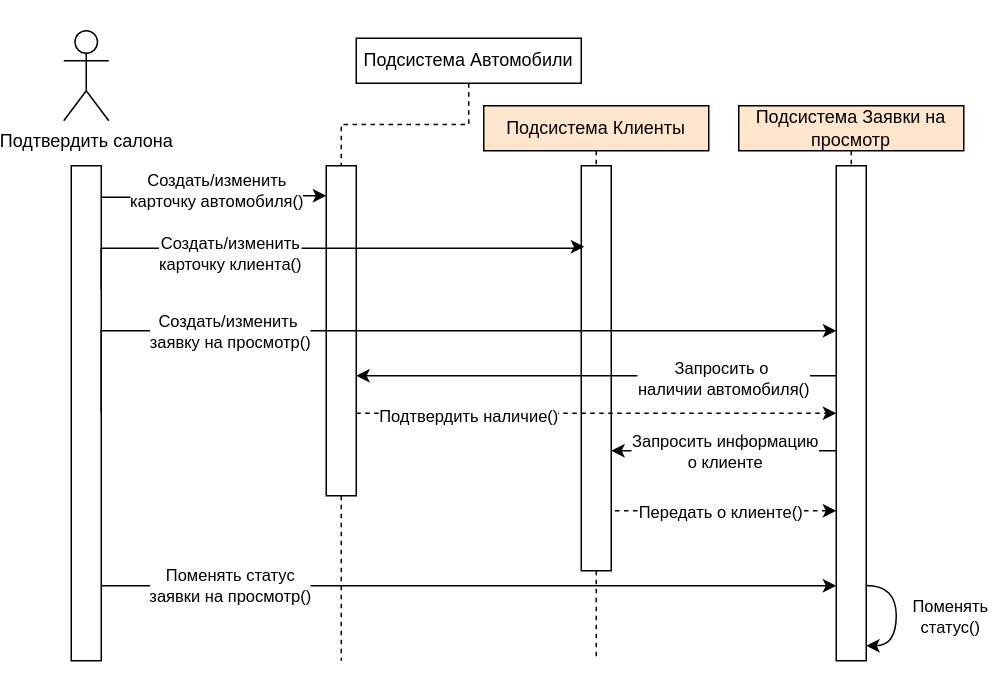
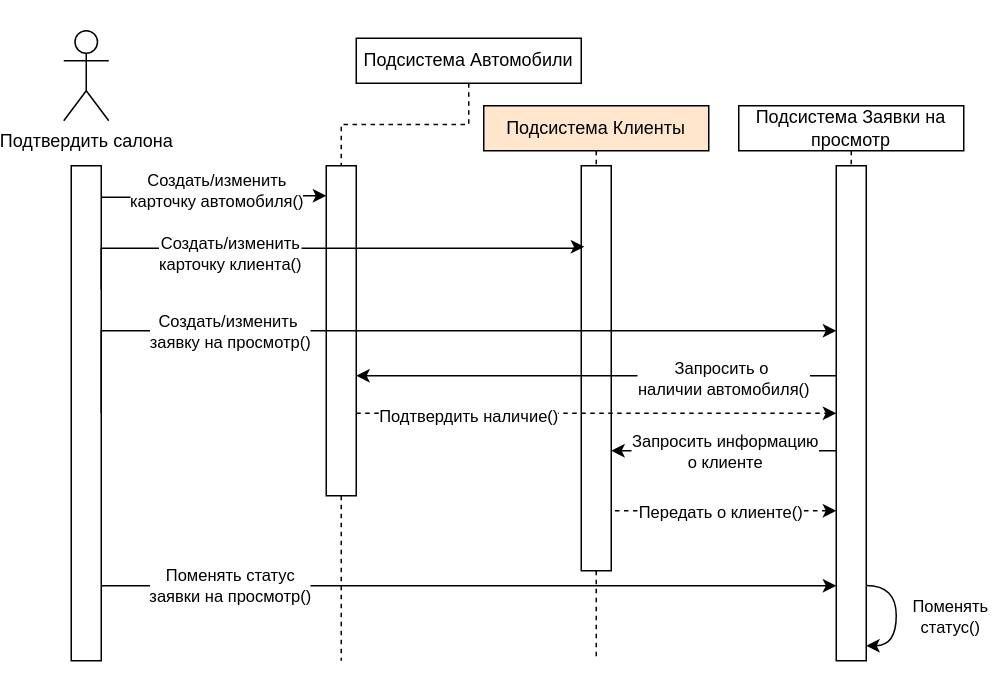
- <mxCell id="13" value="Подсистема Заявки на просмотр" style="rounded=0;whiteSpace=wrap;html=1;fillColor=#ffe6cc;" vertex="1" parent="1"><mxGeometry x="470" y="70" width="150" height="30" as="geometry" /></mxCell>
+ <mxCell id="13" value="Подсистема Заявки на просмотр" style="rounded=0;whiteSpace=wrap;html=1;" vertex="1" parent="1"><mxGeometry x="470" y="70" width="150" height="30" as="geometry" /></mxCell>
